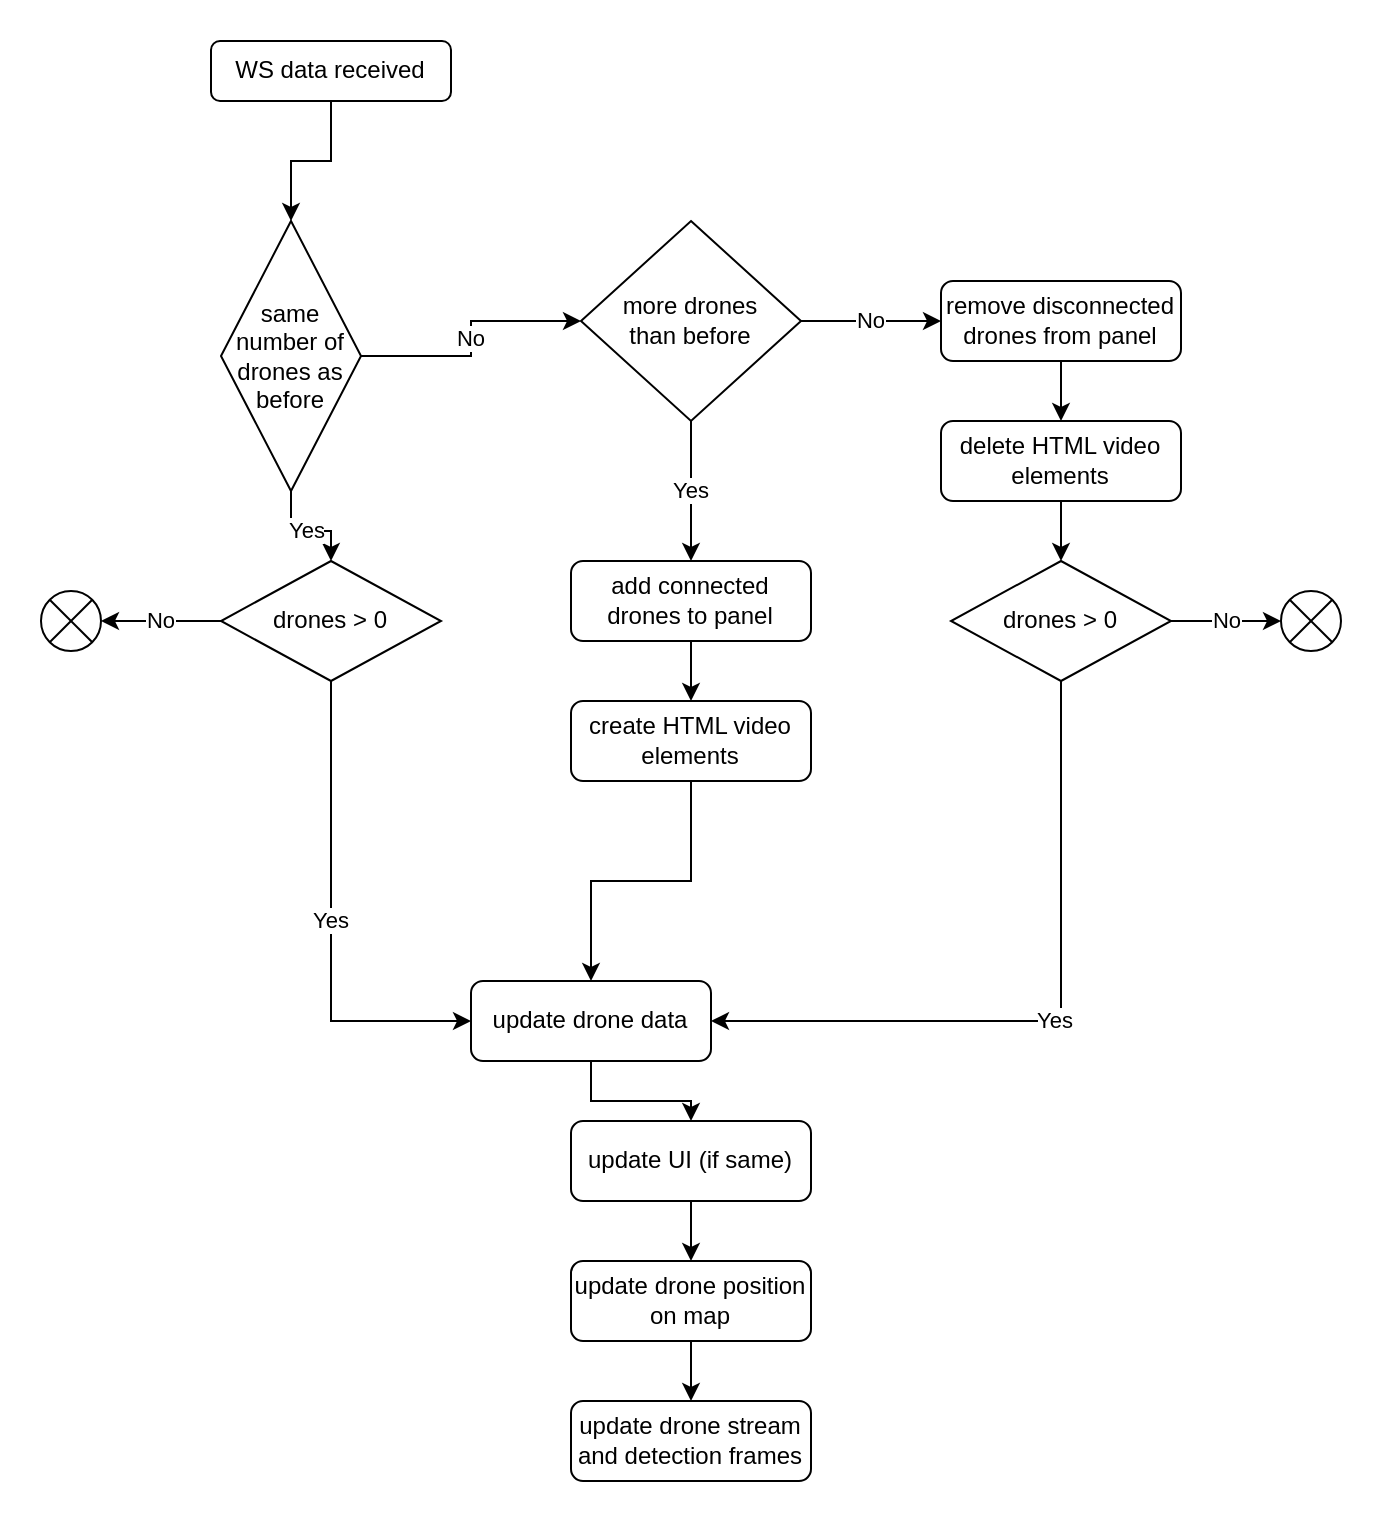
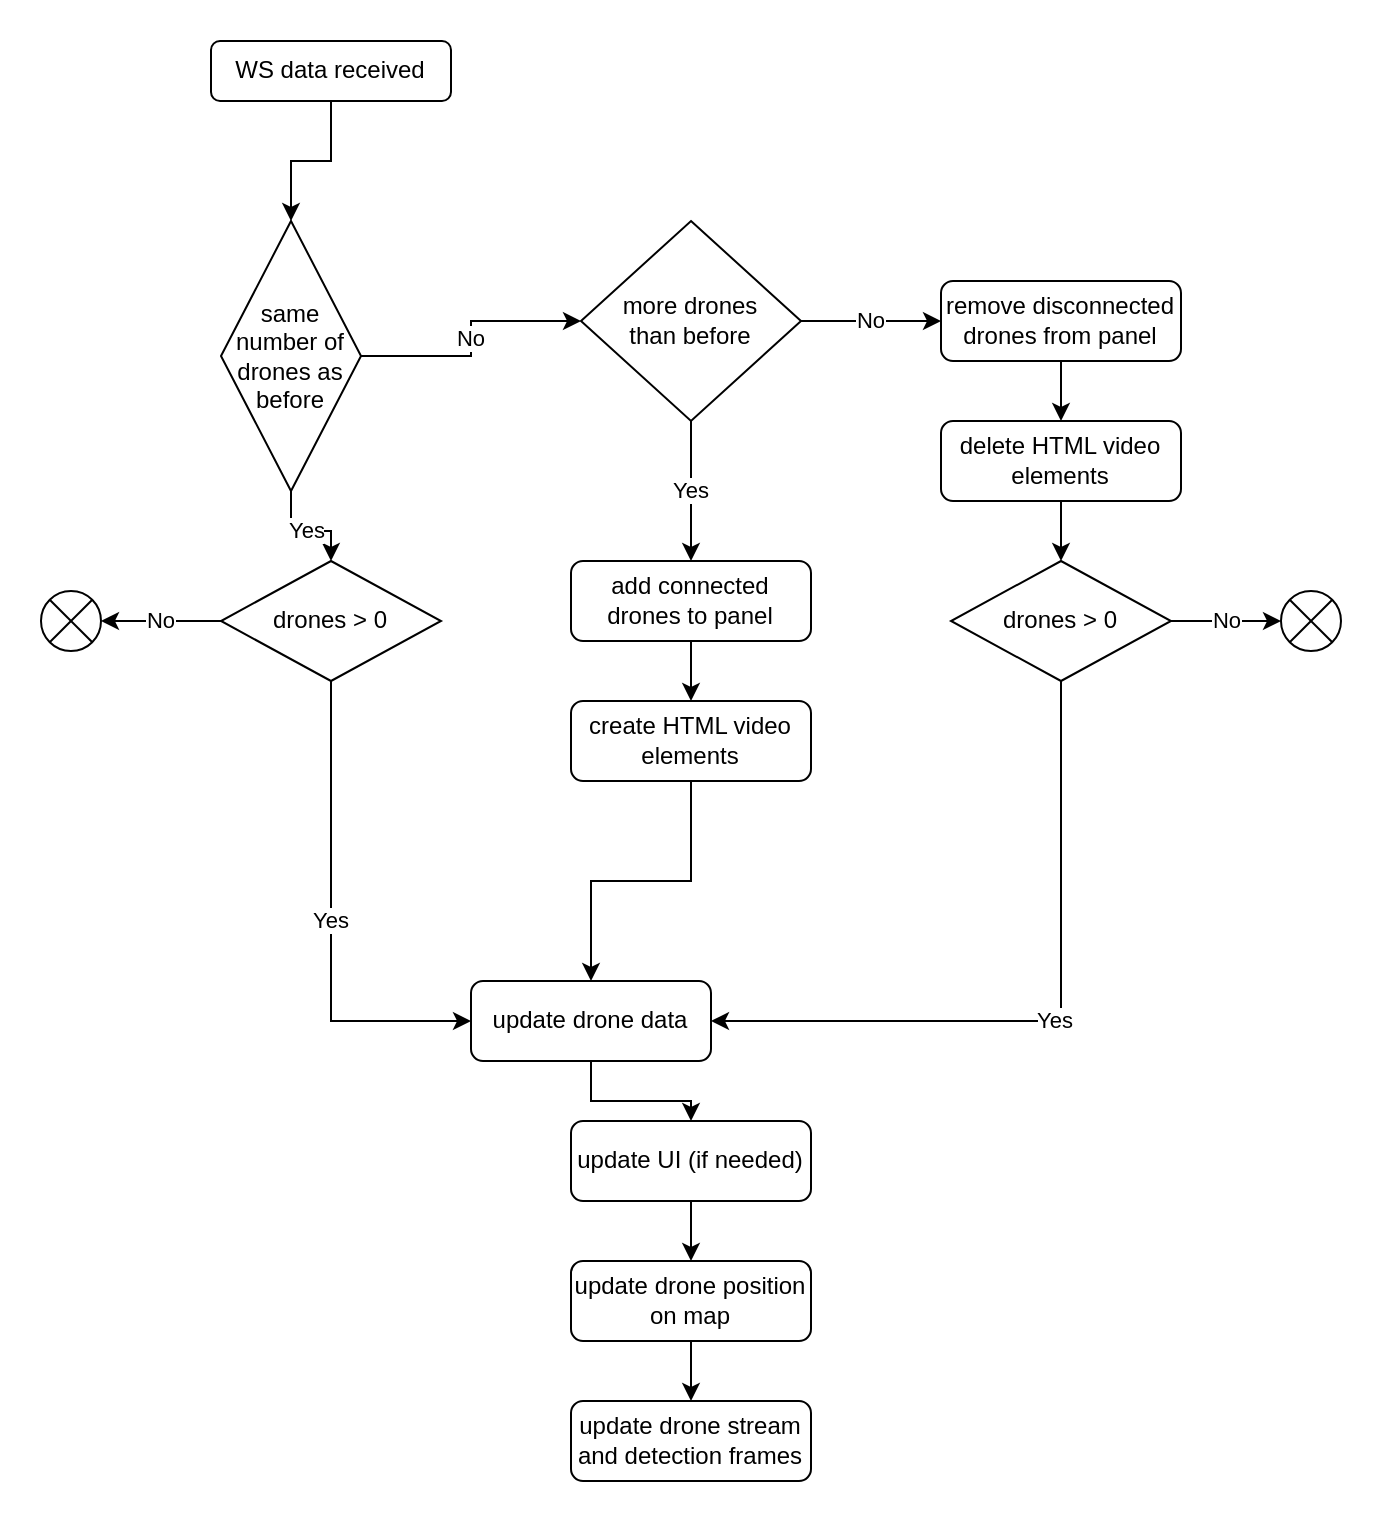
- <mxCell id="29" value="update UI (if same)" style="rounded=1;whiteSpace=wrap;html=1;" parent="1" vertex="1"><mxGeometry x="285" y="560" width="120" height="40" as="geometry" /></mxCell>
+ <mxCell id="29" value="update UI (if needed)" style="rounded=1;whiteSpace=wrap;html=1;" parent="1" vertex="1"><mxGeometry x="285" y="560" width="120" height="40" as="geometry" /></mxCell>
